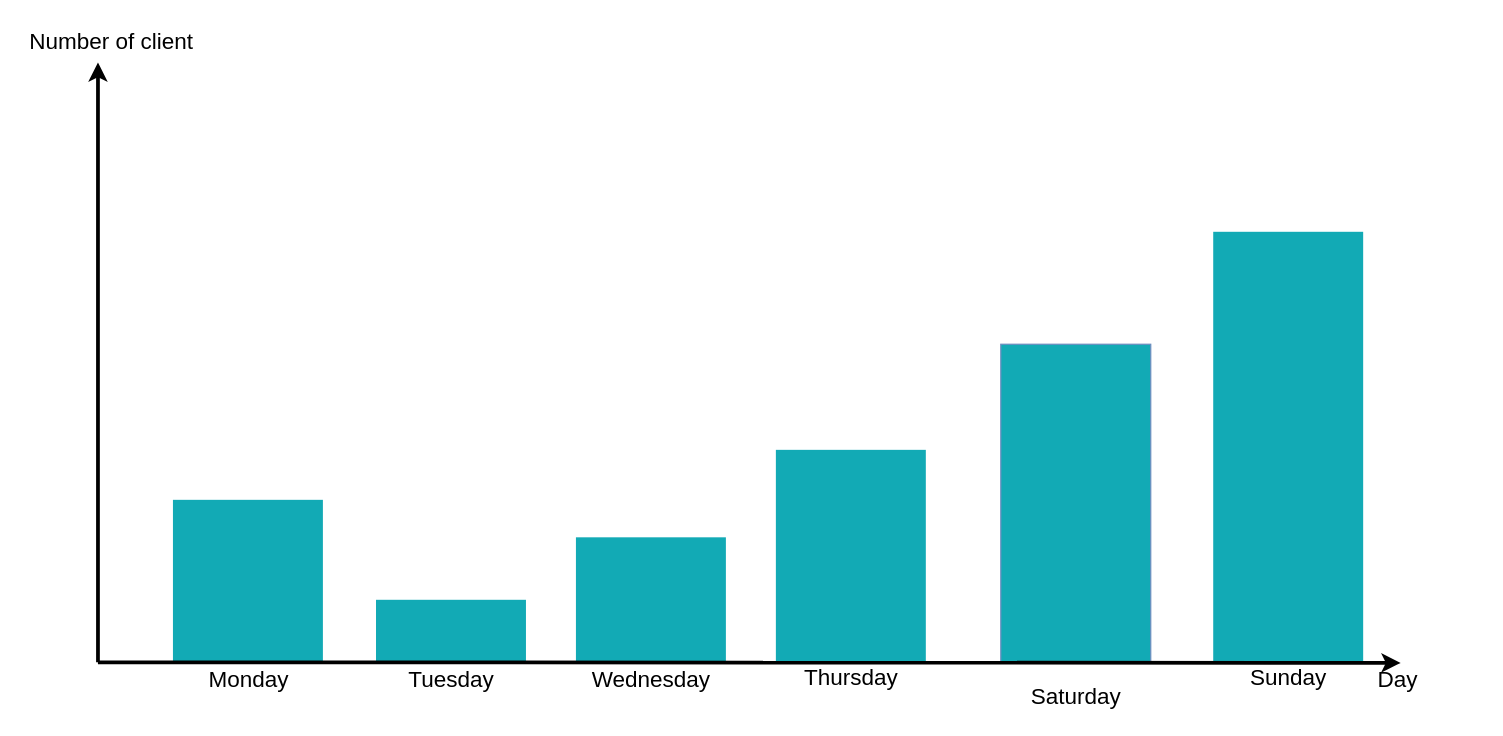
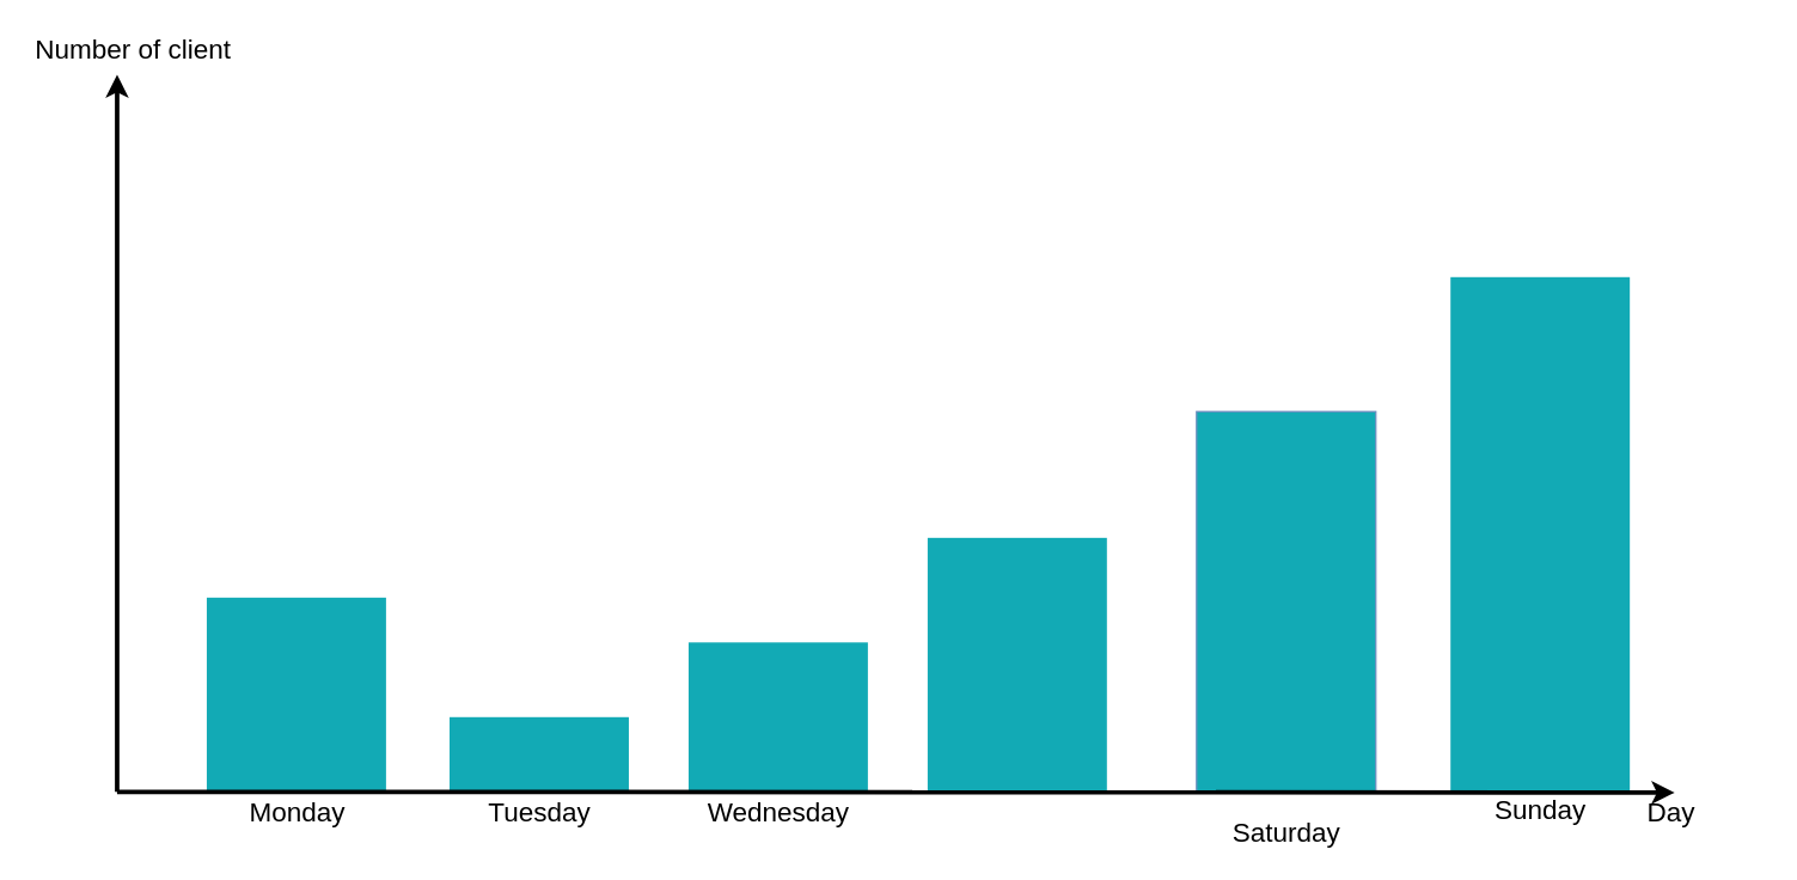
- <mxCell id="15" value="Thursday" style="text;spacingTop=-5;align=center;verticalAlign=middle;fontStyle=0;html=1;fontSize=18;points=[];strokeColor=none;" parent="1" vertex="1"><mxGeometry x="620" y="529.5" width="120" height="30" as="geometry" /></mxCell>
